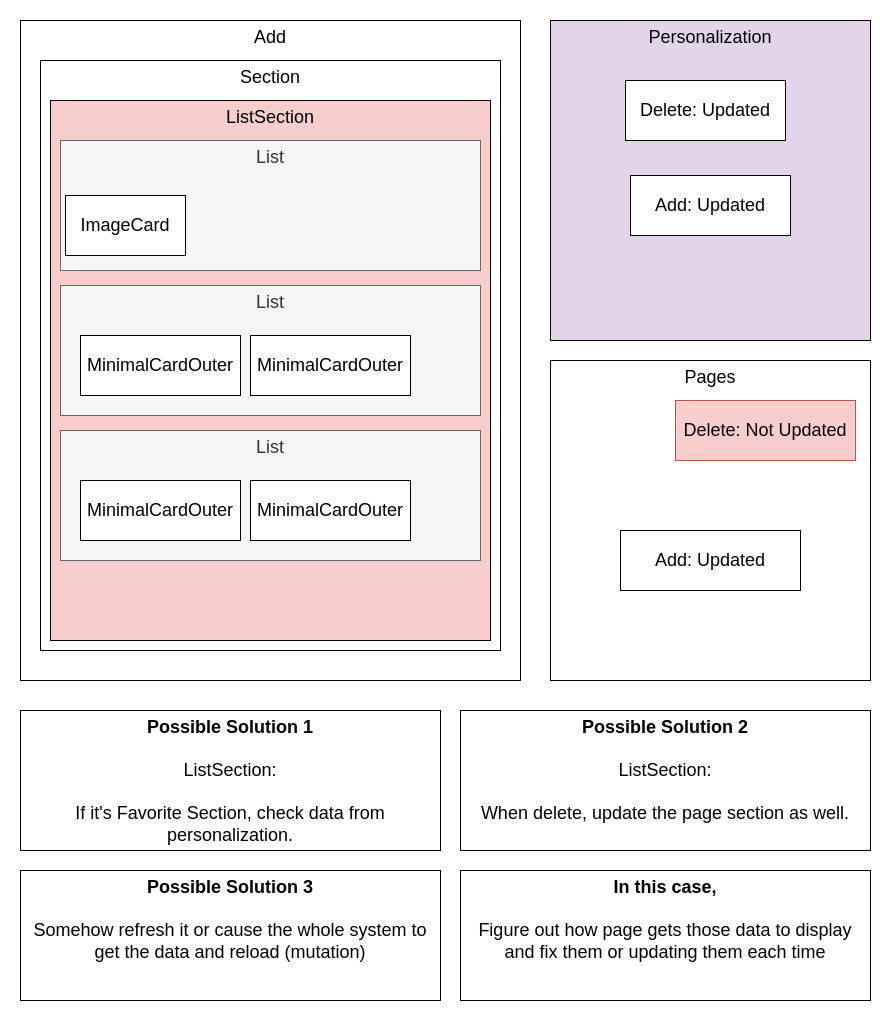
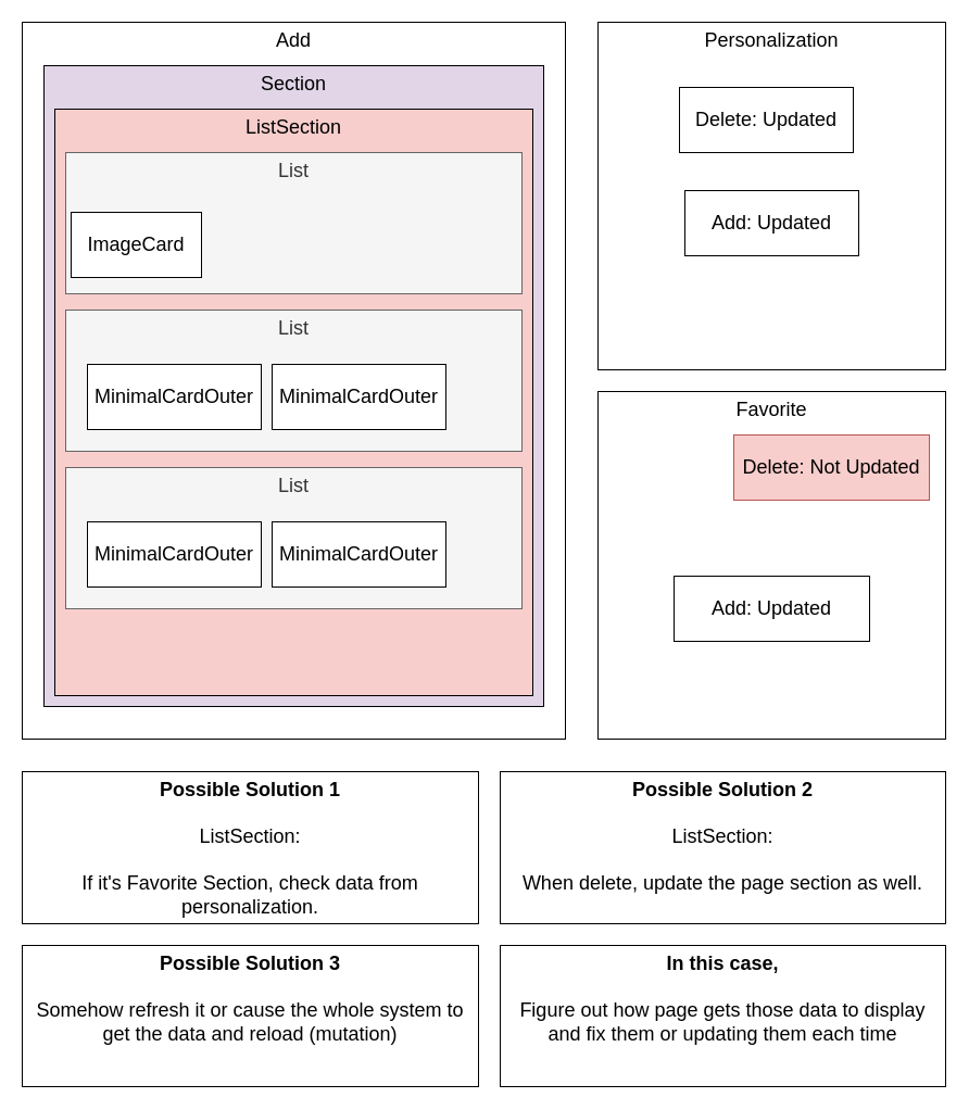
- <mxCell id="13" value="Personalization" style="rounded=0;whiteSpace=wrap;html=1;verticalAlign=top;fontSize=18;fillColor=#e1d5e7;" vertex="1" parent="1"><mxGeometry x="550" y="20" width="320" height="320" as="geometry" /></mxCell>
+ <mxCell id="13" value="Personalization" style="rounded=0;whiteSpace=wrap;html=1;verticalAlign=top;fontSize=18;" vertex="1" parent="1"><mxGeometry x="550" y="20" width="320" height="320" as="geometry" /></mxCell>
- <mxCell id="3" value="Section" style="rounded=0;whiteSpace=wrap;html=1;verticalAlign=top;fontSize=18;" vertex="1" parent="1"><mxGeometry x="40" y="60" width="460" height="590" as="geometry" /></mxCell>
+ <mxCell id="3" value="Section" style="rounded=0;whiteSpace=wrap;html=1;verticalAlign=top;fontSize=18;fillColor=#e1d5e7;" vertex="1" parent="1"><mxGeometry x="40" y="60" width="460" height="590" as="geometry" /></mxCell>
- <mxCell id="14" value="Pages" style="rounded=0;whiteSpace=wrap;html=1;verticalAlign=top;fontSize=18;" vertex="1" parent="1"><mxGeometry x="550" y="360" width="320" height="320" as="geometry" /></mxCell>
+ <mxCell id="14" value="Favorite" style="rounded=0;whiteSpace=wrap;html=1;verticalAlign=top;fontSize=18;" vertex="1" parent="1"><mxGeometry x="550" y="360" width="320" height="320" as="geometry" /></mxCell>
